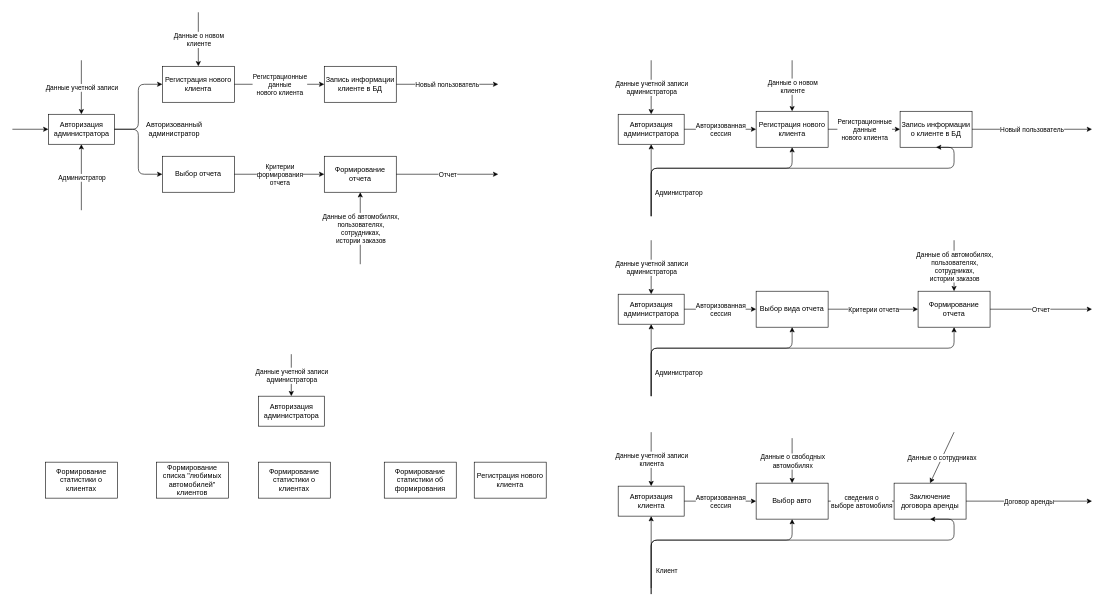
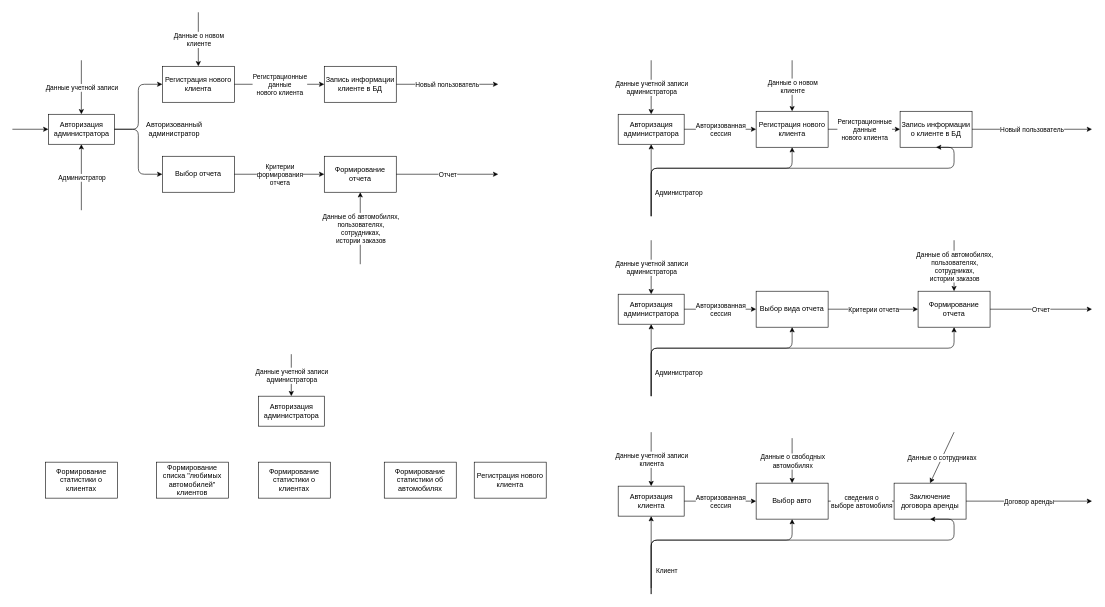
- <mxCell id="31" value="Формирование статистики об формирования" style="rounded=0;whiteSpace=wrap;html=1;" vertex="1" parent="1"><mxGeometry x="640" y="770" width="120" height="60" as="geometry" /></mxCell>
+ <mxCell id="31" value="Формирование статистики об автомобилях" style="rounded=0;whiteSpace=wrap;html=1;" vertex="1" parent="1"><mxGeometry x="640" y="770" width="120" height="60" as="geometry" /></mxCell>
